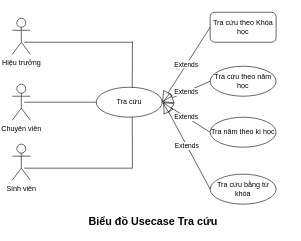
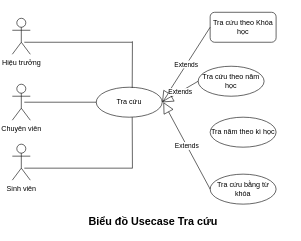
- <mxCell id="7" value="Tra cứu theo năm học" style="ellipse;whiteSpace=wrap;html=1;" vertex="1" parent="1"><mxGeometry x="350" y="110" width="110" height="50" as="geometry" /></mxCell>
+ <mxCell id="7" value="Tra cứu theo năm học" style="ellipse;whiteSpace=wrap;html=1;" vertex="1" parent="1"><mxGeometry x="330" y="110" width="110" height="50" as="geometry" /></mxCell>
- <mxCell id="12" value="Extends" style="endArrow=block;endSize=16;endFill=0;html=1;exitX=0;exitY=0.5;exitDx=0;exitDy=0;entryX=1;entryY=0.5;entryDx=0;entryDy=0;" edge="1" parent="1" source="9" target="5"><mxGeometry width="160" relative="1" as="geometry"><mxPoint x="360" y="145" as="sourcePoint" /><mxPoint x="280" y="180" as="targetPoint" /></mxGeometry></mxCell>
